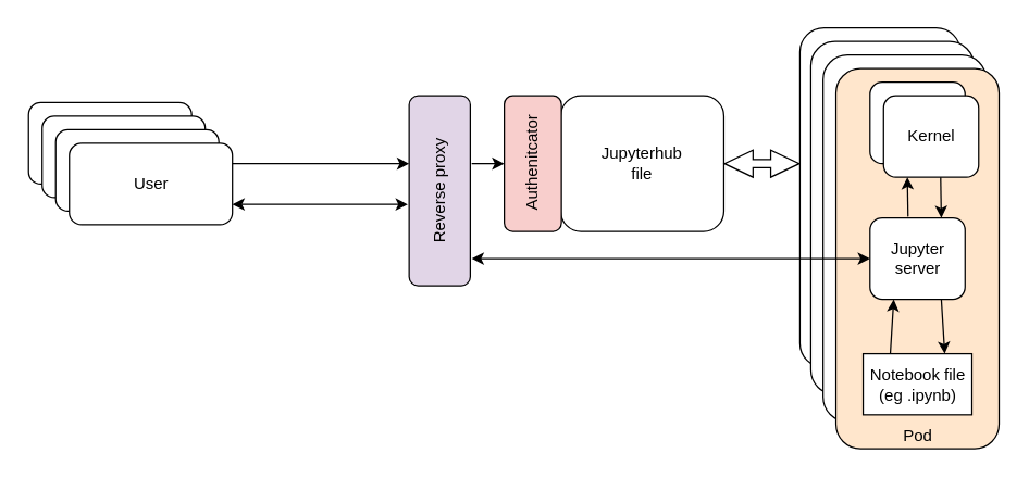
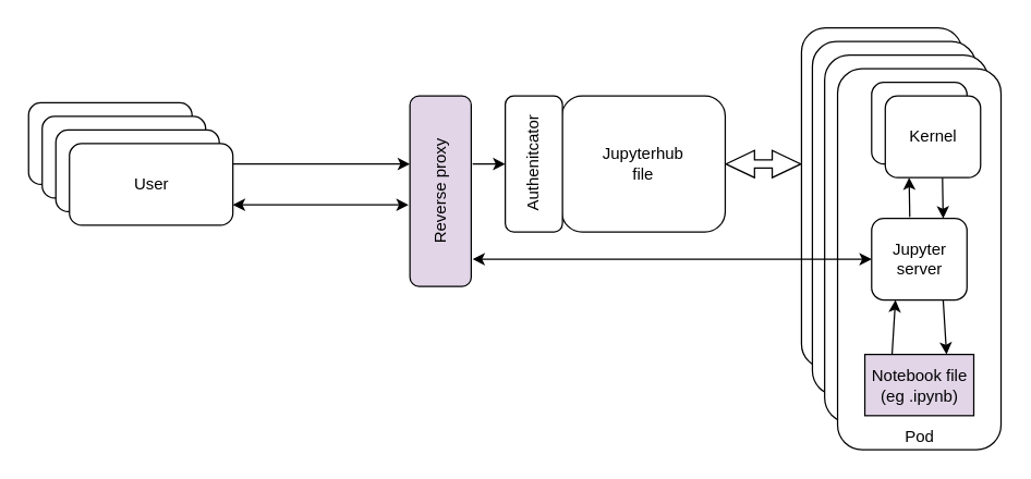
- <mxCell id="21" value="Authenitcator&lt;br&gt;" style="rounded=1;whiteSpace=wrap;html=1;horizontal=0;verticalAlign=middle;fillColor=#f8cecc;" parent="1" vertex="1"><mxGeometry x="370.5" y="70" width="42" height="100" as="geometry" /></mxCell>
+ <mxCell id="21" value="Authenitcator&lt;br&gt;" style="rounded=1;whiteSpace=wrap;html=1;horizontal=0;verticalAlign=middle;" parent="1" vertex="1"><mxGeometry x="370.5" y="70" width="42" height="100" as="geometry" /></mxCell>
- <mxCell id="8" value="Notebook file&lt;br&gt;(eg .ipynb)&lt;br&gt;" style="rounded=0;whiteSpace=wrap;html=1;" parent="1" vertex="1"><mxGeometry x="634.5" y="260" width="80" height="45" as="geometry" /></mxCell>
+ <mxCell id="8" value="Notebook file&lt;br&gt;(eg .ipynb)&lt;br&gt;" style="rounded=0;whiteSpace=wrap;html=1;fillColor=#e1d5e7;" parent="1" vertex="1"><mxGeometry x="634.5" y="260" width="80" height="45" as="geometry" /></mxCell>
- <mxCell id="7" value="Pod" style="rounded=1;whiteSpace=wrap;html=1;verticalAlign=bottom;fillColor=#ffe6cc;" parent="1" vertex="1"><mxGeometry x="614.5" y="50" width="120" height="280" as="geometry" /></mxCell>
+ <mxCell id="7" value="Pod" style="rounded=1;whiteSpace=wrap;html=1;verticalAlign=bottom;" parent="1" vertex="1"><mxGeometry x="614.5" y="50" width="120" height="280" as="geometry" /></mxCell>
